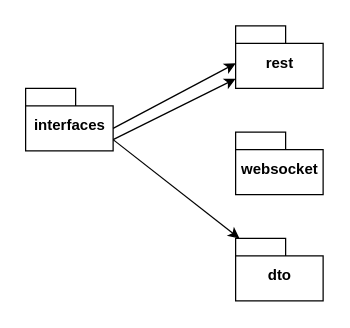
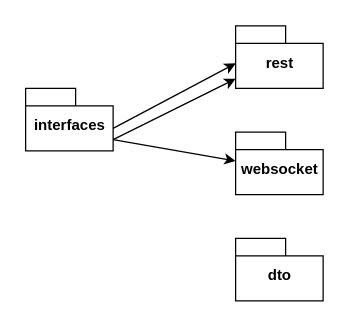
- <mxCell id="6" value="" style="endArrow=classic;html=1;exitX=0;exitY=0;exitDx=70;exitDy=41;exitPerimeter=0;" edge="1" parent="1" source="2" target="7"><mxGeometry width="50" height="50" relative="1" as="geometry"><mxPoint x="100" y="112" as="sourcePoint" /><mxPoint x="198" y="60" as="targetPoint" /></mxGeometry></mxCell>
+ <mxCell id="6" value="" style="endArrow=classic;html=1;exitX=0;exitY=0;exitDx=70;exitDy=41;exitPerimeter=0;entryX=0;entryY=0;entryDx=0;entryDy=23;entryPerimeter=0;" edge="1" parent="1" source="2" target="5"><mxGeometry width="50" height="50" relative="1" as="geometry"><mxPoint x="100" y="112" as="sourcePoint" /><mxPoint x="198" y="60" as="targetPoint" /></mxGeometry></mxCell>
